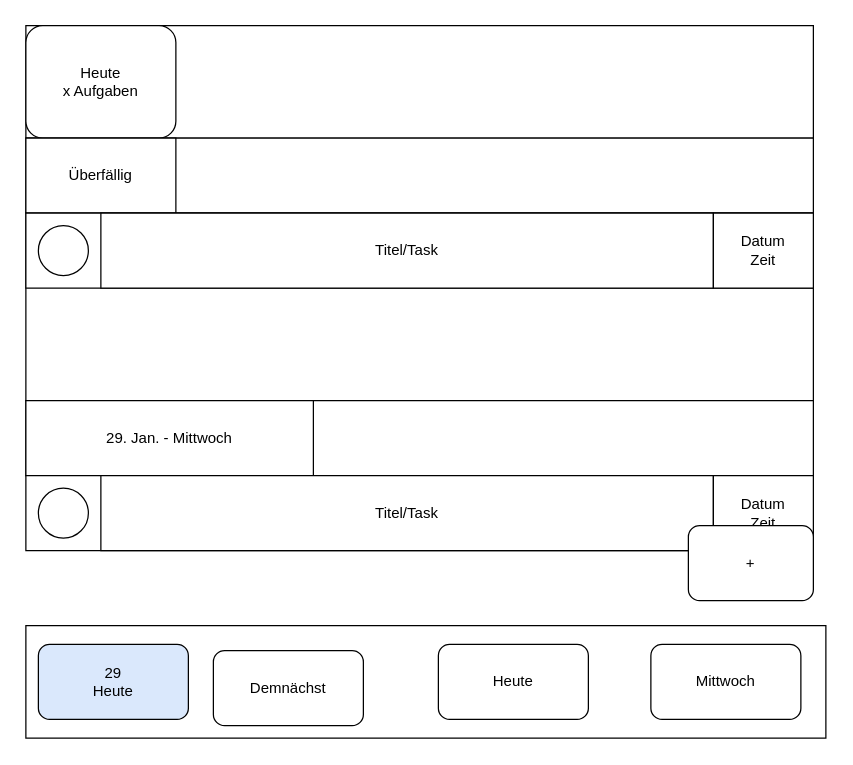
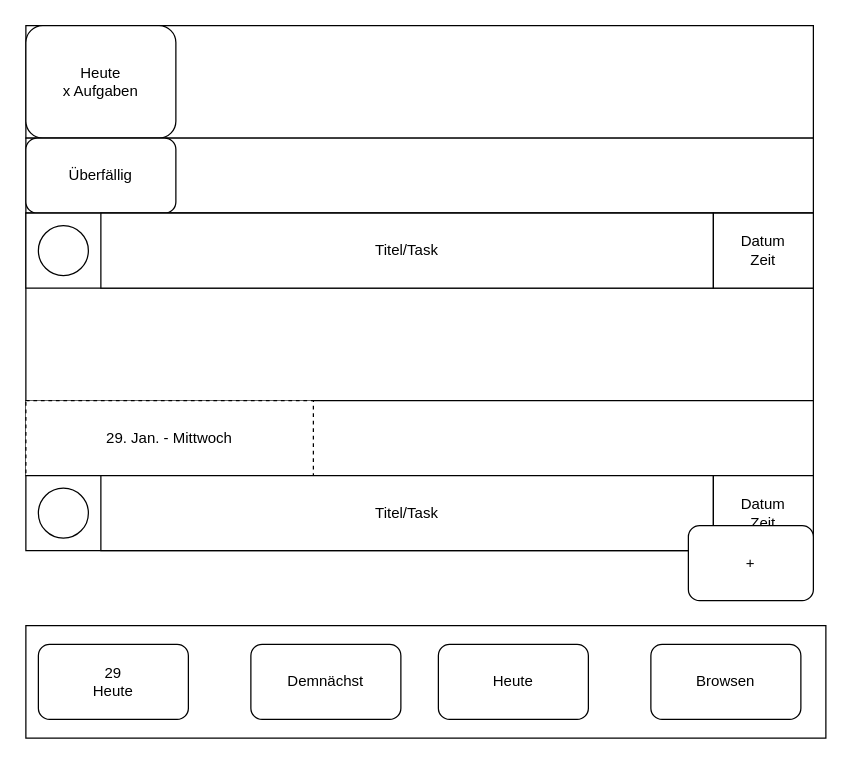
- <mxCell id="5" value="Überfällig" style="rounded=0;whiteSpace=wrap;html=1;" vertex="1" parent="1"><mxGeometry x="20" y="110" width="120" height="60" as="geometry" /></mxCell>
+ <mxCell id="5" value="Überfällig" style="whiteSpace=wrap;html=1;rounded=1;" vertex="1" parent="1"><mxGeometry x="20" y="110" width="120" height="60" as="geometry" /></mxCell>
- <mxCell id="12" value="29. Jan. - Mittwoch" style="rounded=0;whiteSpace=wrap;html=1;" vertex="1" parent="1"><mxGeometry x="20" y="320" width="230" height="60" as="geometry" /></mxCell>
+ <mxCell id="12" value="29. Jan. - Mittwoch" style="rounded=0;whiteSpace=wrap;html=1;dashed=1;" vertex="1" parent="1"><mxGeometry x="20" y="320" width="230" height="60" as="geometry" /></mxCell>
- <mxCell id="18" value="29&lt;br&gt;Heute" style="rounded=1;whiteSpace=wrap;html=1;fillColor=#dae8fc;" vertex="1" parent="1"><mxGeometry x="30" y="515" width="120" height="60" as="geometry" /></mxCell>
+ <mxCell id="18" value="29&lt;br&gt;Heute" style="rounded=1;whiteSpace=wrap;html=1;" vertex="1" parent="1"><mxGeometry x="30" y="515" width="120" height="60" as="geometry" /></mxCell>
- <mxCell id="21" value="Mittwoch" style="rounded=1;whiteSpace=wrap;html=1;" vertex="1" parent="1"><mxGeometry x="520" y="515" width="120" height="60" as="geometry" /></mxCell>
+ <mxCell id="21" value="Browsen" style="rounded=1;whiteSpace=wrap;html=1;" vertex="1" parent="1"><mxGeometry x="520" y="515" width="120" height="60" as="geometry" /></mxCell>
- <mxCell id="19" value="Demnächst" style="rounded=1;whiteSpace=wrap;html=1;" vertex="1" parent="1"><mxGeometry x="170" y="520" width="120" height="60" as="geometry" /></mxCell>
+ <mxCell id="19" value="Demnächst" style="rounded=1;whiteSpace=wrap;html=1;" vertex="1" parent="1"><mxGeometry x="200" y="515" width="120" height="60" as="geometry" /></mxCell>
